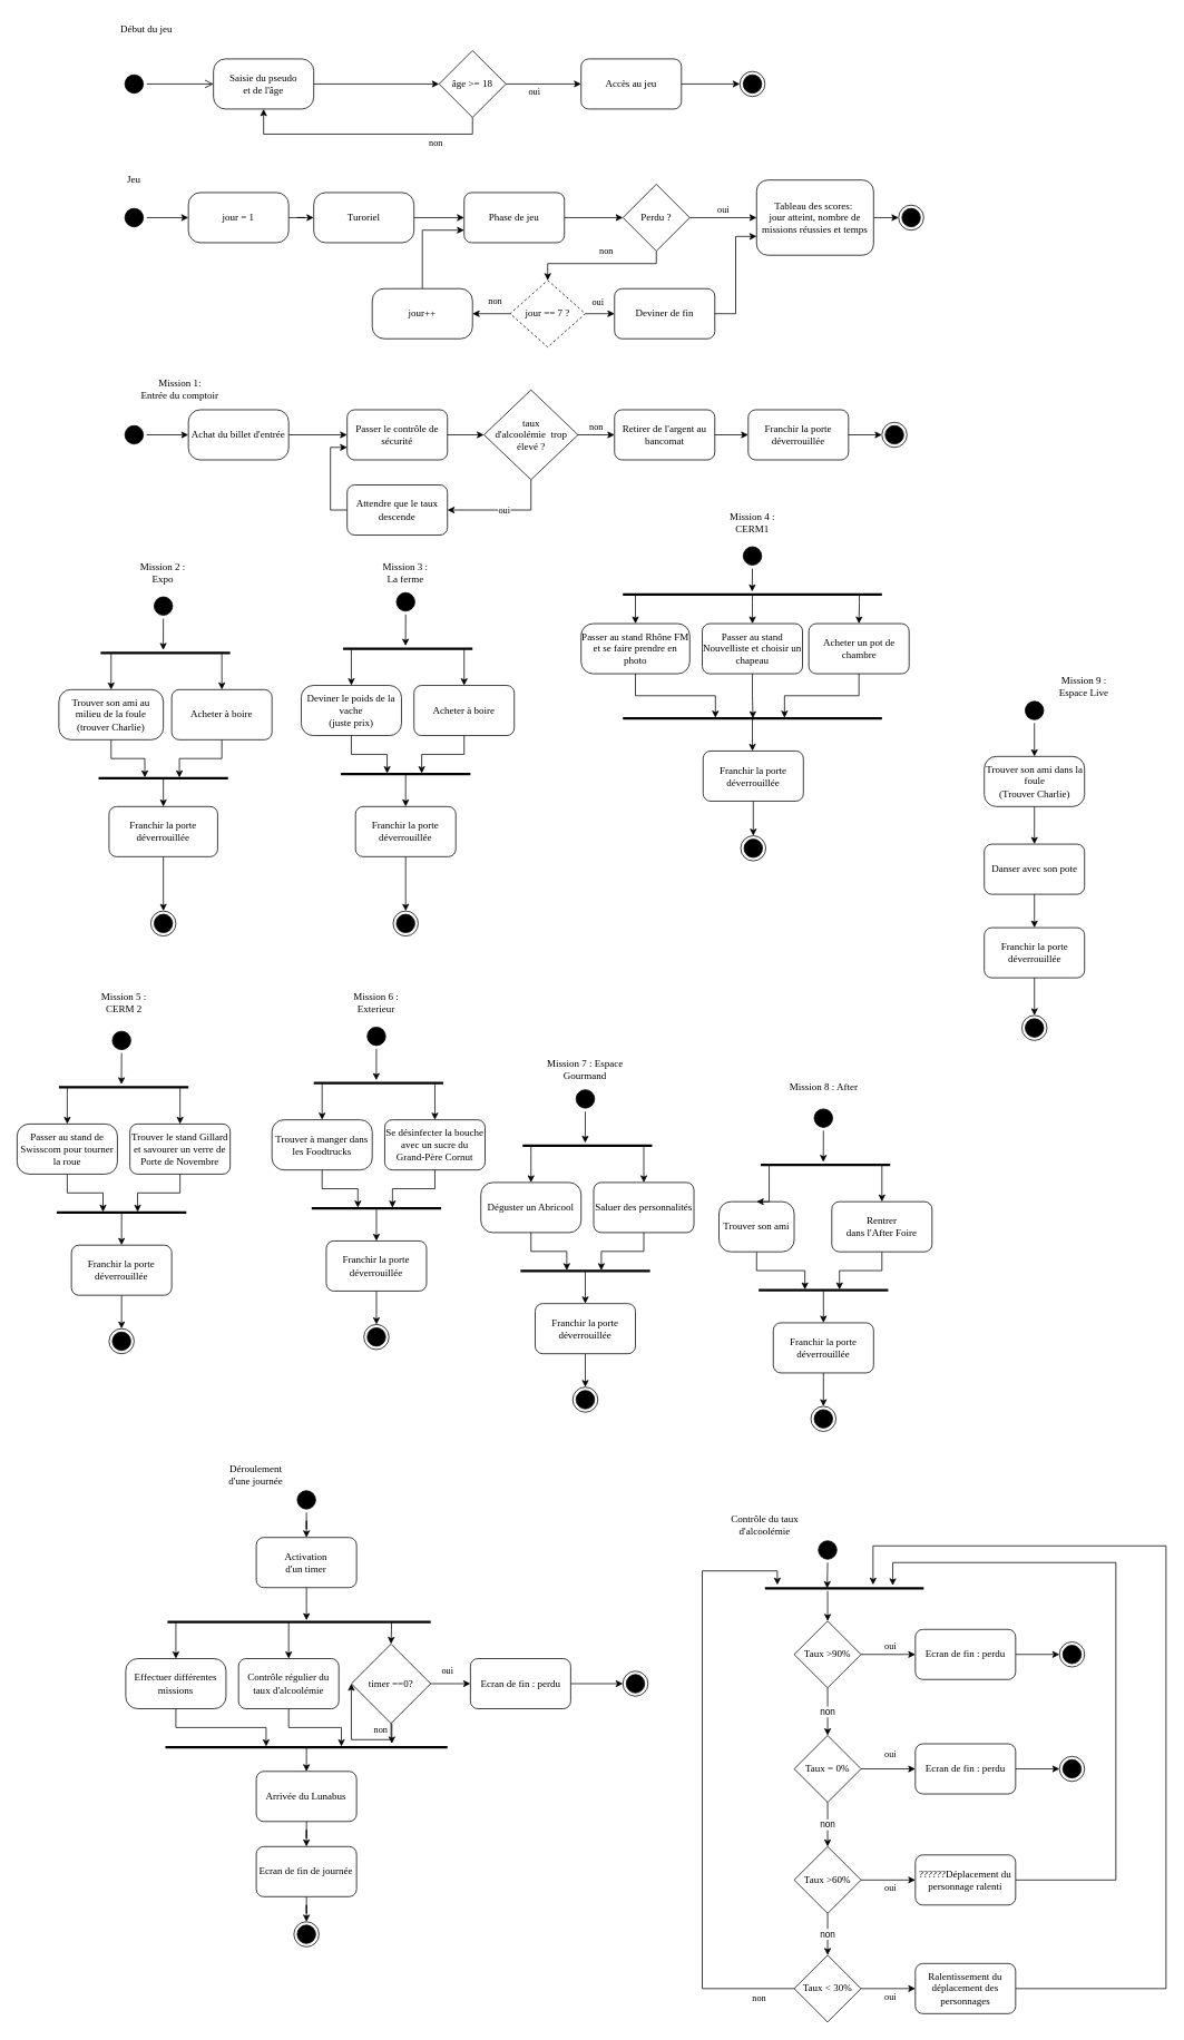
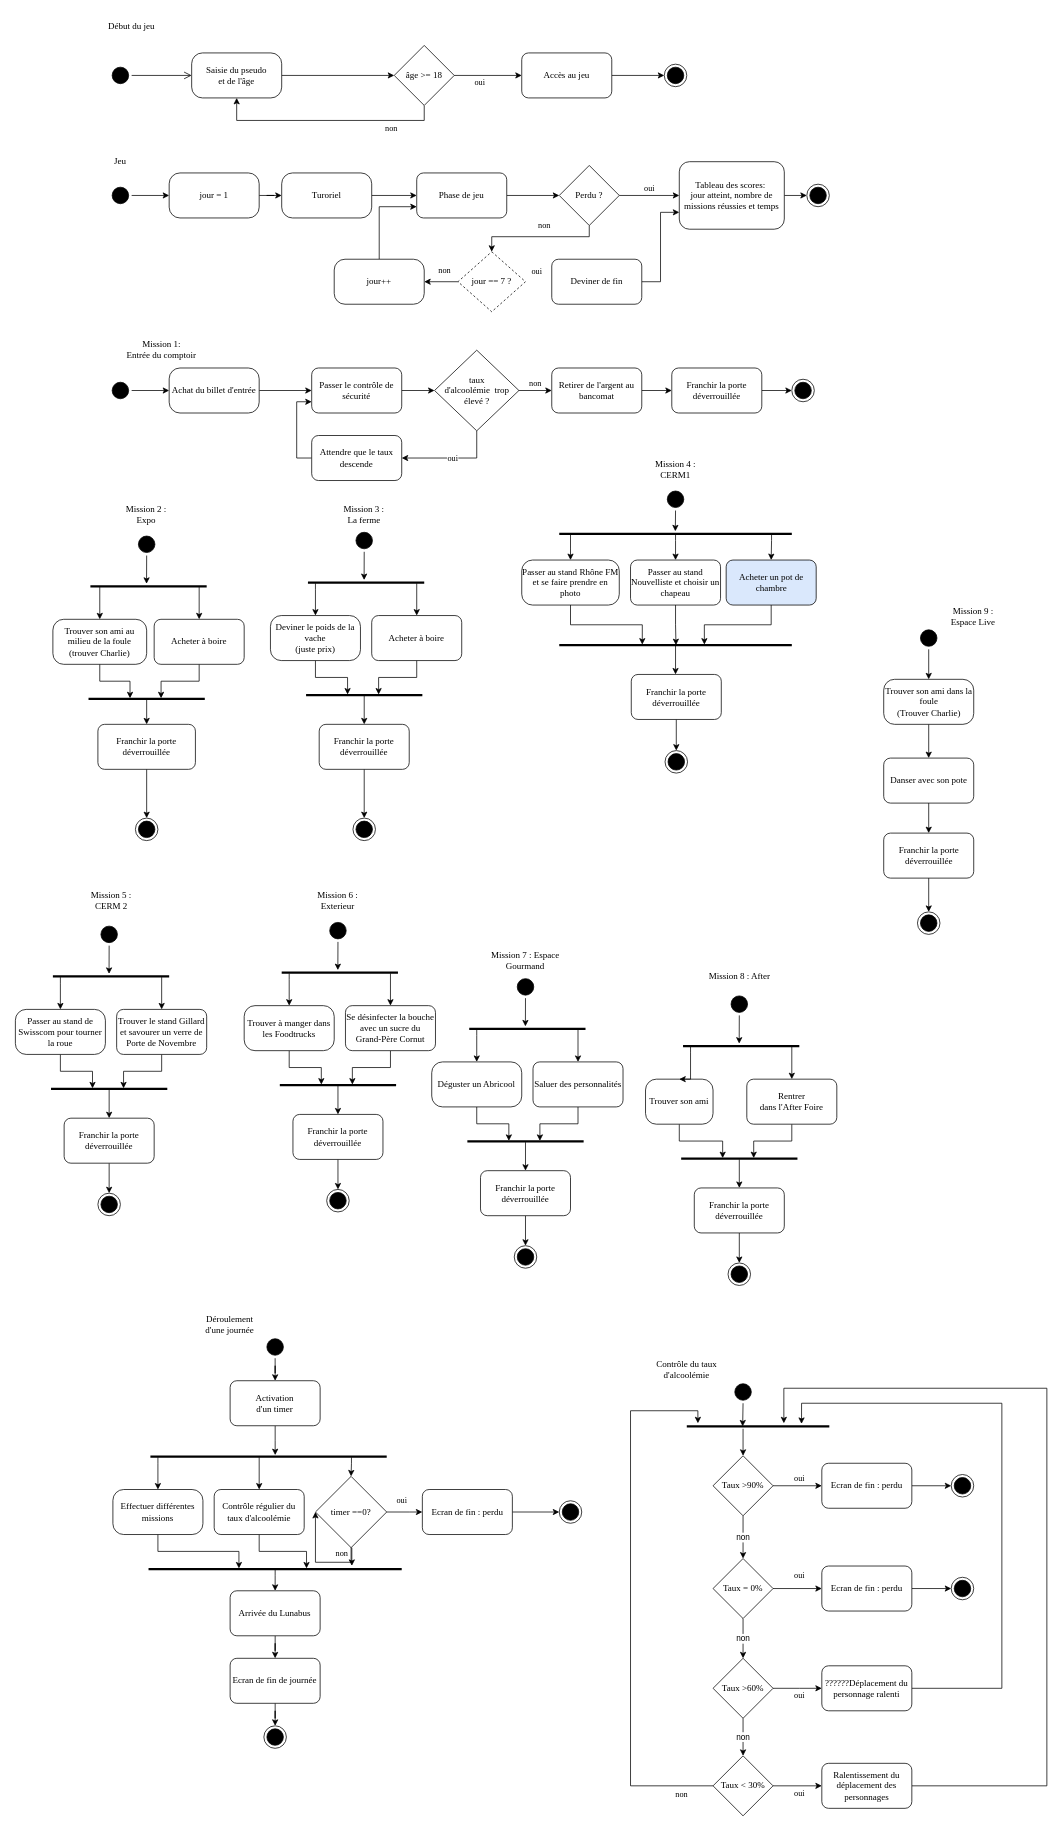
- <mxCell id="24" style="edgeStyle=orthogonalEdgeStyle;rounded=0;orthogonalLoop=1;jettySize=auto;html=1;exitX=1;exitY=0.5;exitDx=0;exitDy=0;entryX=0;entryY=0.5;entryDx=0;entryDy=0;" parent="1" source="25" target="34" edge="1"><mxGeometry relative="1" as="geometry" /></mxCell>
- <mxCell id="104" value="&lt;font face=&quot;Verdana&quot;&gt;Acheter un pot de chambre&lt;br&gt;&lt;/font&gt;" style="rounded=1;whiteSpace=wrap;html=1;" parent="1" vertex="1"><mxGeometry x="967.5" y="746" width="120" height="60" as="geometry" /></mxCell>
+ <mxCell id="104" value="&lt;font face=&quot;Verdana&quot;&gt;Acheter un pot de chambre&lt;br&gt;&lt;/font&gt;" style="rounded=1;whiteSpace=wrap;html=1;fillColor=#dae8fc;" parent="1" vertex="1"><mxGeometry x="967.5" y="746" width="120" height="60" as="geometry" /></mxCell>
